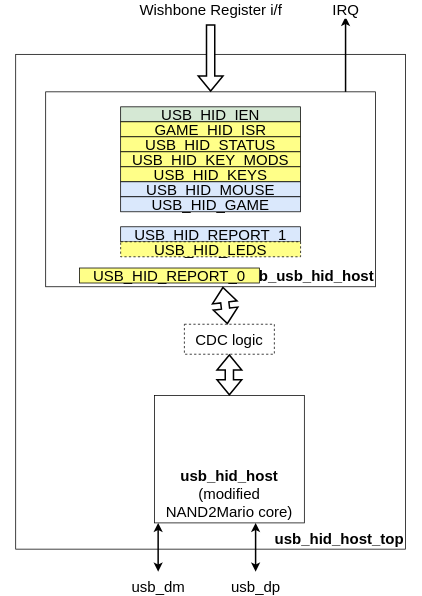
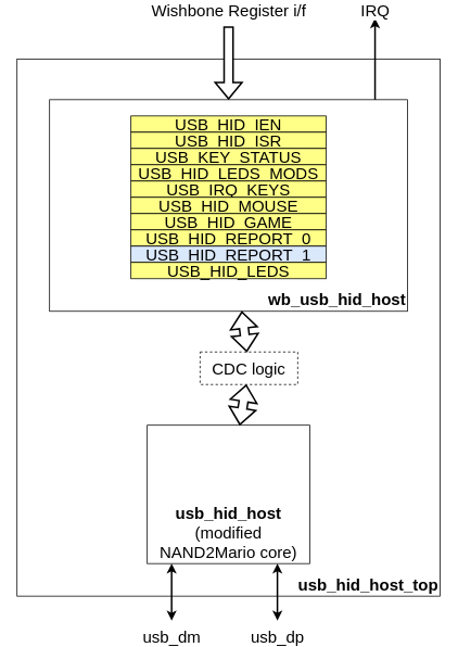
- <mxCell id="9" value="USB_HID_IEN" style="rounded=0;whiteSpace=wrap;html=1;fontSize=20;strokeColor=#000000;strokeWidth=1;fillColor=#d5e8d4;" vertex="1" parent="1"><mxGeometry x="160" y="140" width="240" height="20" as="geometry" /></mxCell>
+ <mxCell id="9" value="USB_HID_IEN" style="rounded=0;whiteSpace=wrap;html=1;fontSize=20;strokeColor=#000000;strokeWidth=1;fillColor=#FFFF88;" vertex="1" parent="1"><mxGeometry x="160" y="140" width="240" height="20" as="geometry" /></mxCell>
- <mxCell id="10" value="GAME_HID_ISR" style="rounded=0;whiteSpace=wrap;html=1;fontSize=20;strokeColor=#000000;strokeWidth=1;fillColor=#FFFF88;" vertex="1" parent="1"><mxGeometry x="160" y="160" width="240" height="20" as="geometry" /></mxCell>
+ <mxCell id="10" value="USB_HID_ISR" style="rounded=0;whiteSpace=wrap;html=1;fontSize=20;strokeColor=#000000;strokeWidth=1;fillColor=#FFFF88;" vertex="1" parent="1"><mxGeometry x="160" y="160" width="240" height="20" as="geometry" /></mxCell>
- <mxCell id="11" value="USB_HID_STATUS" style="rounded=0;whiteSpace=wrap;html=1;fontSize=20;strokeColor=#000000;strokeWidth=1;fillColor=#FFFF88;" vertex="1" parent="1"><mxGeometry x="160" y="180" width="240" height="20" as="geometry" /></mxCell>
+ <mxCell id="11" value="USB_KEY_STATUS" style="rounded=0;whiteSpace=wrap;html=1;fontSize=20;strokeColor=#000000;strokeWidth=1;fillColor=#FFFF88;" vertex="1" parent="1"><mxGeometry x="160" y="180" width="240" height="20" as="geometry" /></mxCell>
- <mxCell id="12" value="USB_HID_KEY_MODS" style="rounded=0;whiteSpace=wrap;html=1;fontSize=20;strokeColor=#000000;strokeWidth=1;fillColor=#FFFF88;" vertex="1" parent="1"><mxGeometry x="160" y="200" width="240" height="20" as="geometry" /></mxCell>
+ <mxCell id="12" value="USB_HID_LEDS_MODS" style="rounded=0;whiteSpace=wrap;html=1;fontSize=20;strokeColor=#000000;strokeWidth=1;fillColor=#FFFF88;" vertex="1" parent="1"><mxGeometry x="160" y="200" width="240" height="20" as="geometry" /></mxCell>
- <mxCell id="13" value="USB_HID_KEYS" style="rounded=0;whiteSpace=wrap;html=1;fontSize=20;strokeColor=#000000;strokeWidth=1;fillColor=#FFFF88;" vertex="1" parent="1"><mxGeometry x="160" y="220" width="240" height="20" as="geometry" /></mxCell>
+ <mxCell id="13" value="USB_IRQ_KEYS" style="rounded=0;whiteSpace=wrap;html=1;fontSize=20;strokeColor=#000000;strokeWidth=1;fillColor=#FFFF88;" vertex="1" parent="1"><mxGeometry x="160" y="220" width="240" height="20" as="geometry" /></mxCell>
- <mxCell id="14" value="USB_HID_MOUSE" style="rounded=0;whiteSpace=wrap;html=1;fontSize=20;strokeColor=#000000;strokeWidth=1;fillColor=#dae8fc;" vertex="1" parent="1"><mxGeometry x="160" y="240" width="240" height="20" as="geometry" /></mxCell>
+ <mxCell id="14" value="USB_HID_MOUSE" style="rounded=0;whiteSpace=wrap;html=1;fontSize=20;strokeColor=#000000;strokeWidth=1;fillColor=#FFFF88;" vertex="1" parent="1"><mxGeometry x="160" y="240" width="240" height="20" as="geometry" /></mxCell>
- <mxCell id="15" value="USB_HID_GAME" style="rounded=0;whiteSpace=wrap;html=1;fontSize=20;strokeColor=#000000;strokeWidth=1;fillColor=#dae8fc;" vertex="1" parent="1"><mxGeometry x="160" y="260" width="240" height="20" as="geometry" /></mxCell>
+ <mxCell id="15" value="USB_HID_GAME" style="rounded=0;whiteSpace=wrap;html=1;fontSize=20;strokeColor=#000000;strokeWidth=1;fillColor=#FFFF88;" vertex="1" parent="1"><mxGeometry x="160" y="260" width="240" height="20" as="geometry" /></mxCell>
- <mxCell id="18" value="USB_HID_LEDS" style="rounded=0;whiteSpace=wrap;html=1;fontSize=20;strokeColor=#000000;strokeWidth=1;fillColor=#FFFF88;dashed=1;" vertex="1" parent="1"><mxGeometry x="160" y="320" width="240" height="20" as="geometry" /></mxCell>
+ <mxCell id="18" value="USB_HID_LEDS" style="rounded=0;whiteSpace=wrap;html=1;fontSize=20;strokeColor=#000000;strokeWidth=1;fillColor=#FFFF88;" vertex="1" parent="1"><mxGeometry x="160" y="320" width="240" height="20" as="geometry" /></mxCell>
- <mxCell id="16" value="USB_HID_REPORT_0" style="rounded=0;whiteSpace=wrap;html=1;fontSize=20;strokeColor=#000000;strokeWidth=1;fillColor=#FFFF88;" vertex="1" parent="1"><mxGeometry x="105" y="355" width="240" height="20" as="geometry" /></mxCell>
+ <mxCell id="16" value="USB_HID_REPORT_0" style="rounded=0;whiteSpace=wrap;html=1;fontSize=20;strokeColor=#000000;strokeWidth=1;fillColor=#FFFF88;" vertex="1" parent="1"><mxGeometry x="160" y="280" width="240" height="20" as="geometry" /></mxCell>
- <mxCell id="4" value="&lt;b&gt;usb_hid_host&lt;/b&gt;&lt;br&gt;(modified NAND2Mario core)" style="rounded=0;whiteSpace=wrap;html=1;fontSize=20;strokeWidth=1;verticalAlign=bottom;" vertex="1" parent="1"><mxGeometry x="205" y="525" width="200" height="170" as="geometry" /></mxCell>
+ <mxCell id="4" value="&lt;b&gt;usb_hid_host&lt;/b&gt;&lt;br&gt;(modified NAND2Mario core)" style="rounded=0;whiteSpace=wrap;html=1;fontSize=20;strokeWidth=1;verticalAlign=bottom;" vertex="1" parent="1"><mxGeometry x="180" y="520" width="200" height="170" as="geometry" /></mxCell>
